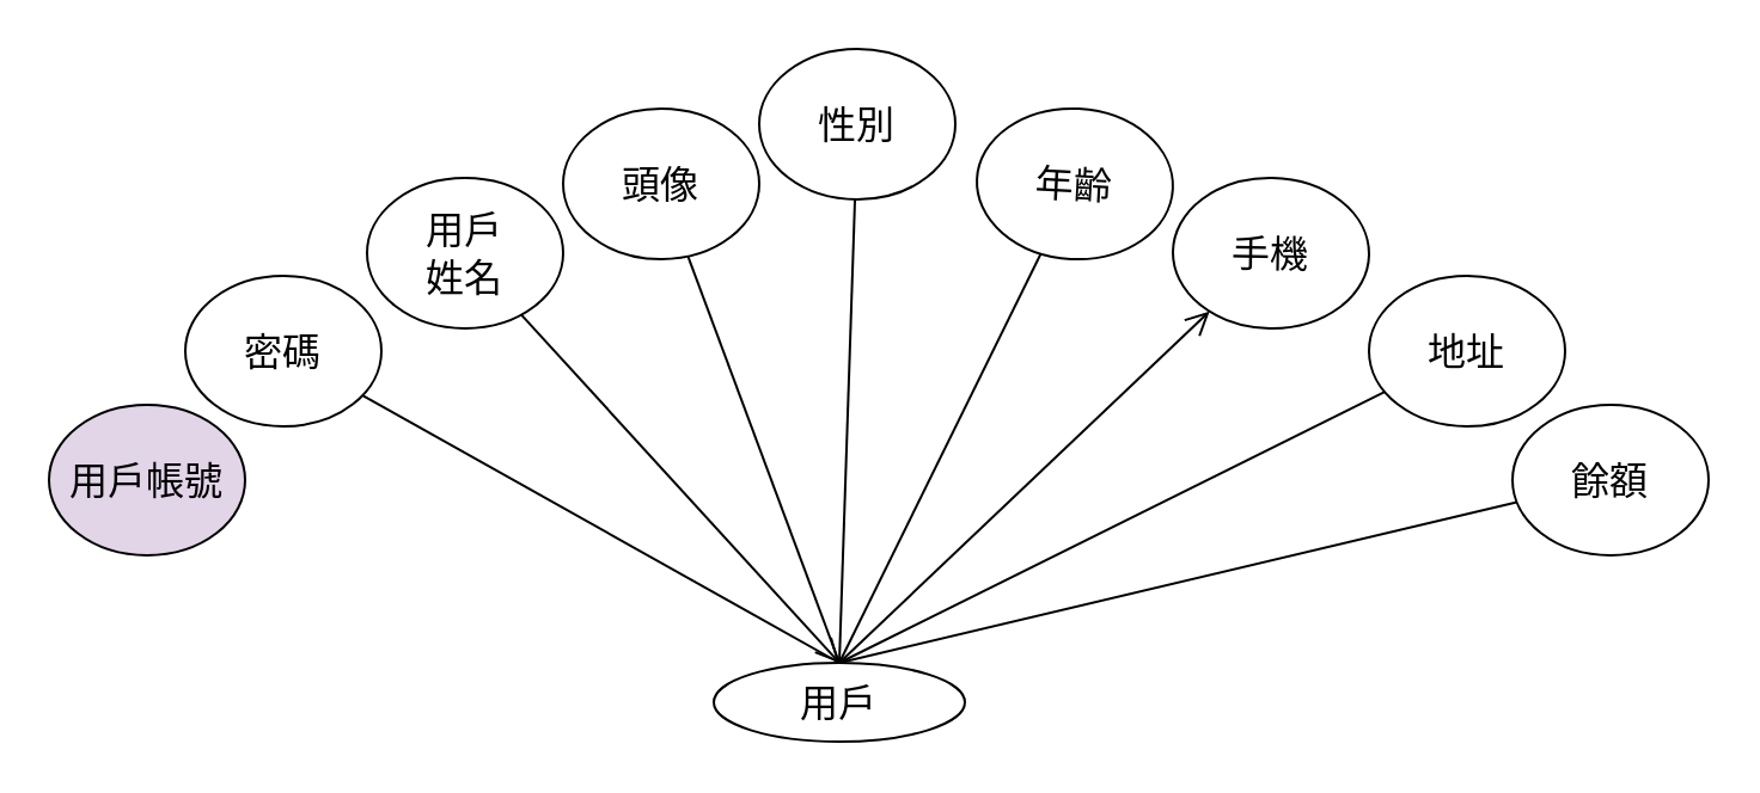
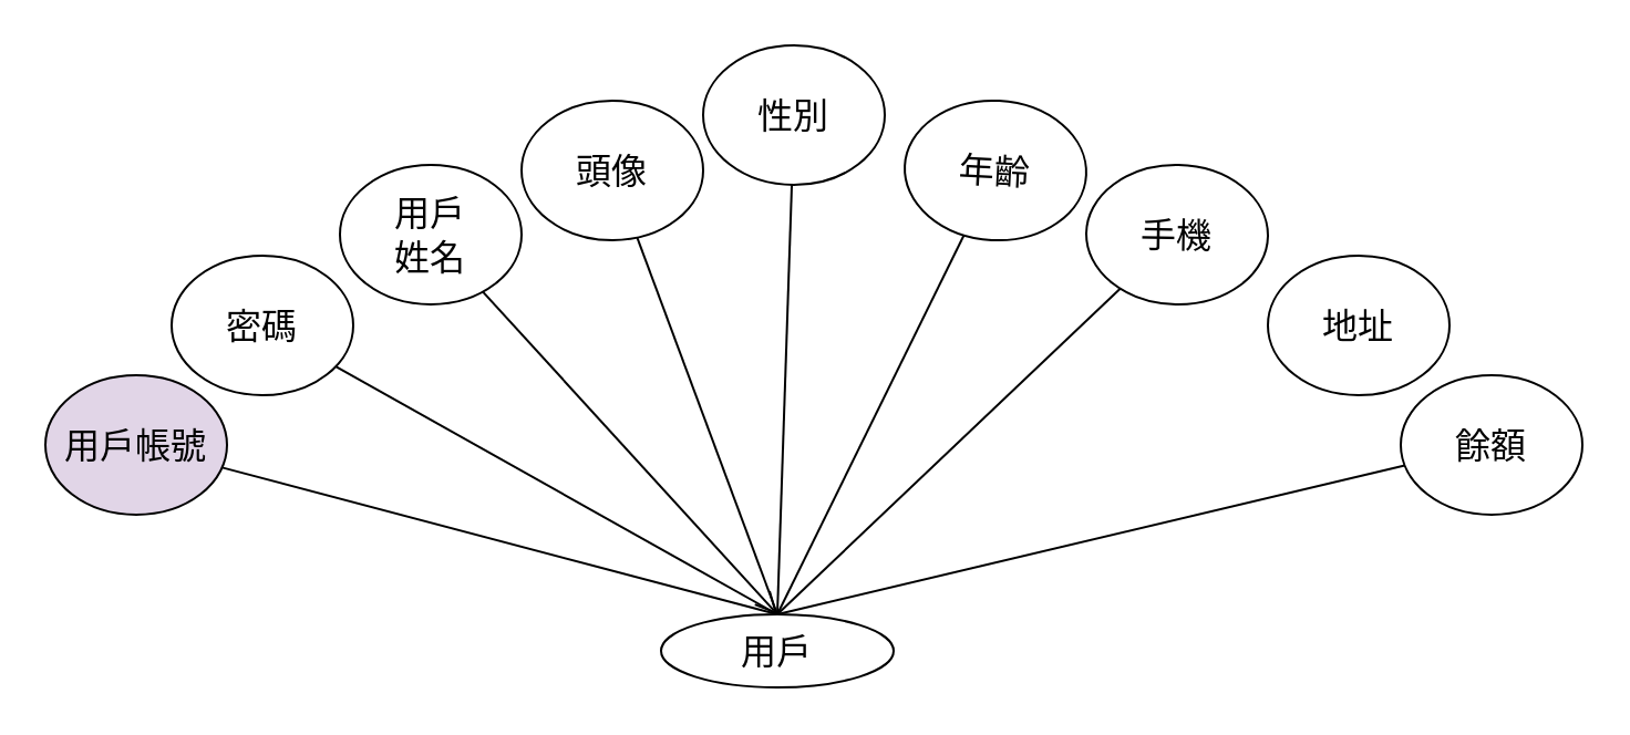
- <mxCell id="18" value="" style="endArrow=open;html=1;rounded=0;fontSize=12;startSize=8;endSize=8;curved=1;exitX=0.5;exitY=0;exitDx=0;exitDy=0;" parent="1" source="2" target="8" edge="1"><mxGeometry width="50" height="50" relative="1" as="geometry"><mxPoint x="333" y="217" as="sourcePoint" /><mxPoint x="383" y="167" as="targetPoint" /></mxGeometry></mxCell>
+ <mxCell id="18" value="" style="endArrow=none;html=1;rounded=0;fontSize=12;startSize=8;endSize=8;curved=1;exitX=0.5;exitY=0;exitDx=0;exitDy=0;" parent="1" source="2" target="8" edge="1"><mxGeometry width="50" height="50" relative="1" as="geometry"><mxPoint x="333" y="217" as="sourcePoint" /><mxPoint x="383" y="167" as="targetPoint" /></mxGeometry></mxCell>
- <mxCell id="19" value="" style="endArrow=none;html=1;rounded=0;fontSize=12;startSize=8;endSize=8;curved=1;exitX=0.5;exitY=0;exitDx=0;exitDy=0;" parent="1" source="2" target="10" edge="1"><mxGeometry width="50" height="50" relative="1" as="geometry"><mxPoint x="333" y="217" as="sourcePoint" /><mxPoint x="383" y="167" as="targetPoint" /></mxGeometry></mxCell>
+ <mxCell id="12" value="" style="endArrow=none;html=1;rounded=0;fontSize=12;startSize=8;endSize=8;curved=1;exitX=0.5;exitY=0;exitDx=0;exitDy=0;" parent="1" source="2" target="3" edge="1"><mxGeometry width="50" height="50" relative="1" as="geometry"><mxPoint x="333" y="217" as="sourcePoint" /><mxPoint x="383" y="167" as="targetPoint" /></mxGeometry></mxCell>
